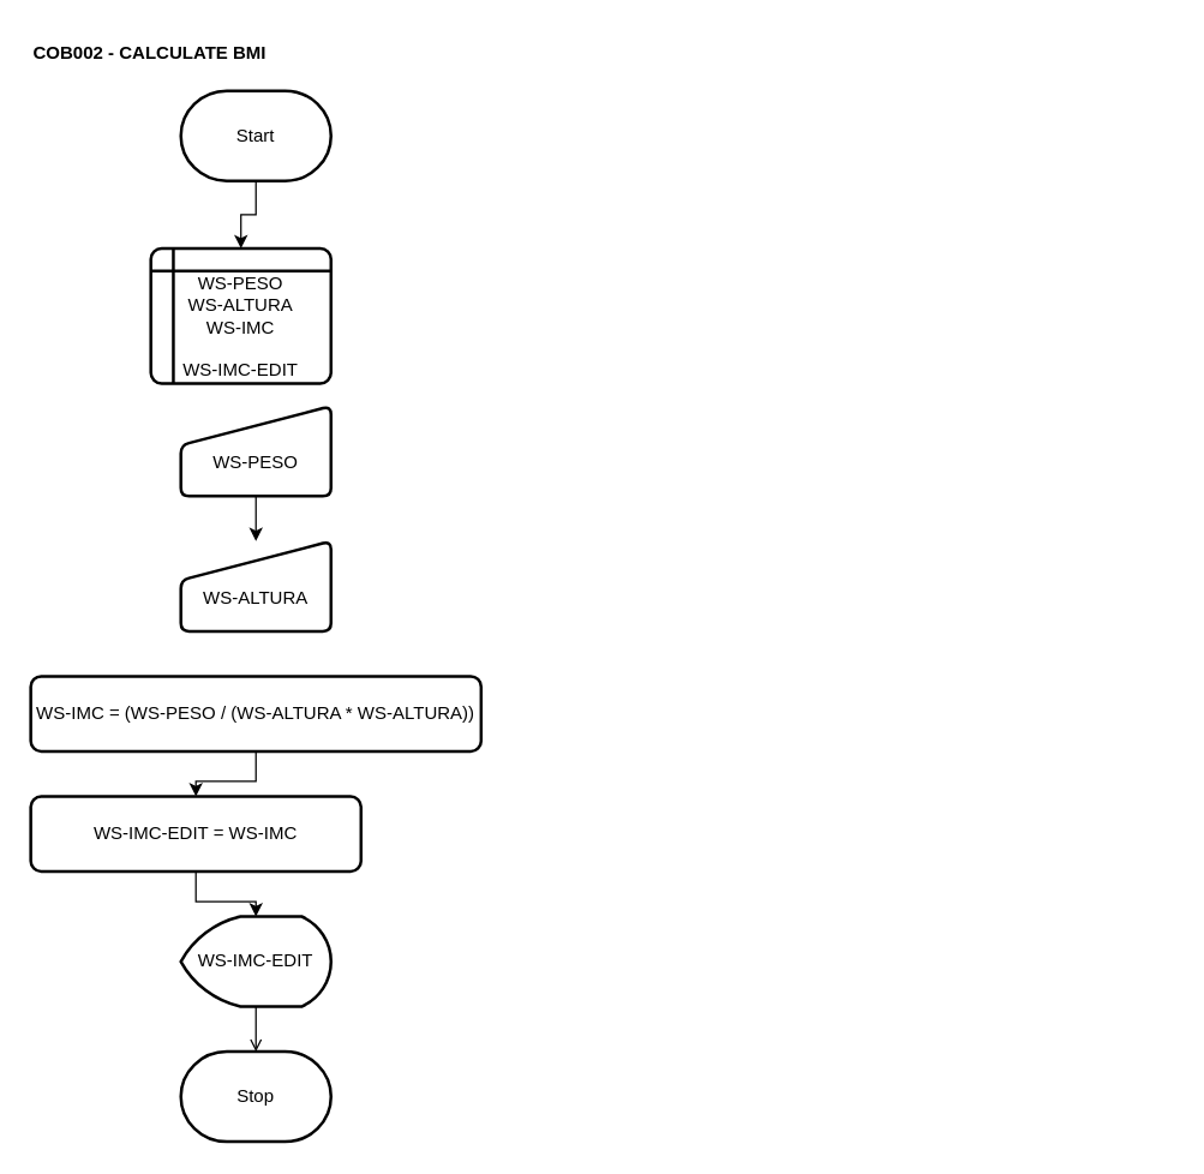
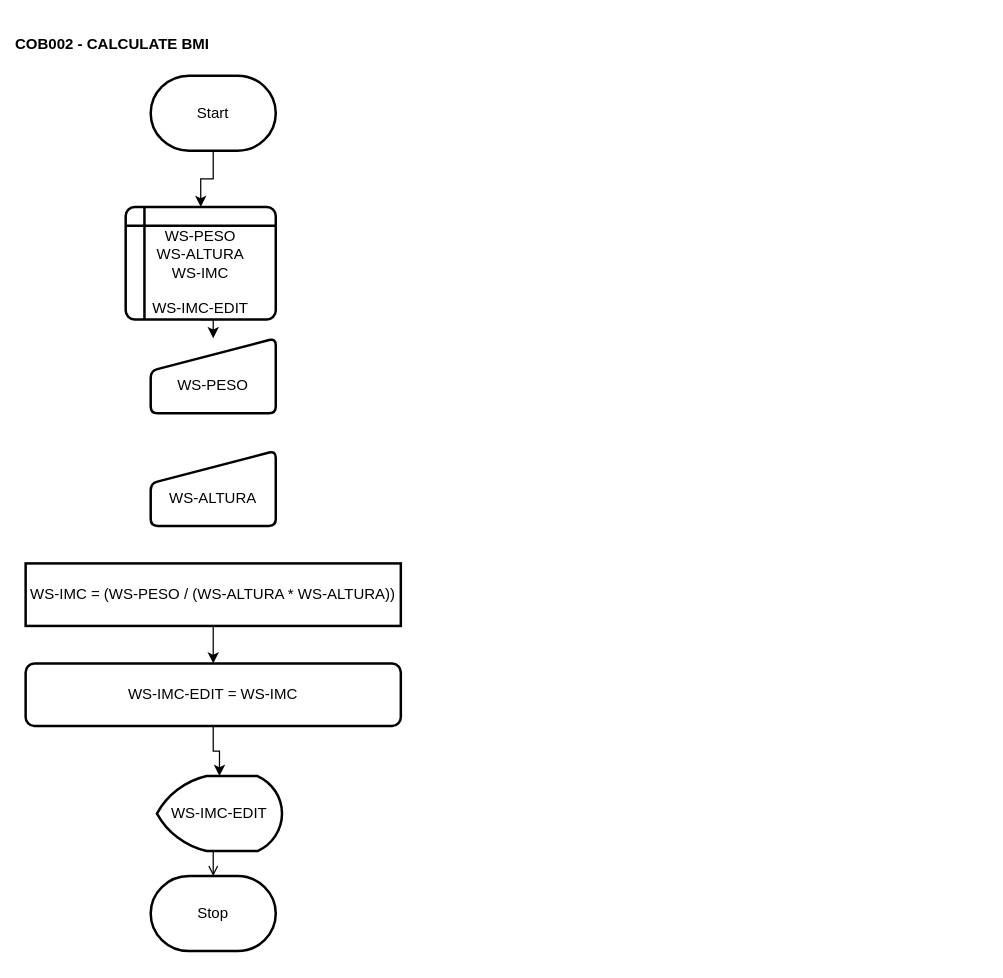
- <mxCell id="2" value="COB002 -&amp;nbsp;CALCULATE BMI" style="text;html=1;align=left;verticalAlign=middle;whiteSpace=wrap;rounded=0;fontStyle=1" parent="1" vertex="1"><mxGeometry x="20" y="20" width="760" height="30" as="geometry" /></mxCell>
+ <mxCell id="2" value="COB002 -&amp;nbsp;CALCULATE BMI" style="text;html=1;align=left;verticalAlign=middle;whiteSpace=wrap;rounded=0;fontStyle=1" parent="1" vertex="1"><mxGeometry x="10" y="20" width="760" height="30" as="geometry" /></mxCell>
+ <mxCell id="6" style="edgeStyle=orthogonalEdgeStyle;rounded=0;orthogonalLoop=1;jettySize=auto;html=1;exitX=0.5;exitY=1;exitDx=0;exitDy=0;entryX=0.5;entryY=0;entryDx=0;entryDy=0;" edge="1" parent="1" source="7" target="9"><mxGeometry relative="1" as="geometry" /></mxCell>
- <mxCell id="8" style="edgeStyle=orthogonalEdgeStyle;rounded=0;orthogonalLoop=1;jettySize=auto;html=1;exitX=0.5;exitY=1;exitDx=0;exitDy=0;entryX=0.5;entryY=0;entryDx=0;entryDy=0;" edge="1" parent="1" source="9" target="10"><mxGeometry relative="1" as="geometry" /></mxCell>
- <mxCell id="12" value="WS-IMC = (WS-PESO / (WS-ALTURA * WS-ALTURA))" style="rounded=1;whiteSpace=wrap;html=1;absoluteArcSize=1;arcSize=14;strokeWidth=2;" vertex="1" parent="1"><mxGeometry x="20" y="450" width="300" height="50" as="geometry" /></mxCell>
+ <mxCell id="12" value="WS-IMC = (WS-PESO / (WS-ALTURA * WS-ALTURA))" style="whiteSpace=wrap;html=1;absoluteArcSize=1;arcSize=14;strokeWidth=2;rounded=0;" vertex="1" parent="1"><mxGeometry x="20" y="450" width="300" height="50" as="geometry" /></mxCell>
- <mxCell id="14" value="WS-IMC-EDIT =&amp;nbsp;WS-IMC" style="rounded=1;whiteSpace=wrap;html=1;absoluteArcSize=1;arcSize=14;strokeWidth=2;" vertex="1" parent="1"><mxGeometry x="20" y="530" width="220" height="50" as="geometry" /></mxCell>
+ <mxCell id="14" value="WS-IMC-EDIT =&amp;nbsp;WS-IMC" style="rounded=1;whiteSpace=wrap;html=1;absoluteArcSize=1;arcSize=14;strokeWidth=2;" vertex="1" parent="1"><mxGeometry x="20" y="530" width="300" height="50" as="geometry" /></mxCell>
- <mxCell id="13" value="WS-IMC-EDIT" style="strokeWidth=2;html=1;shape=mxgraph.flowchart.display;whiteSpace=wrap;" vertex="1" parent="1"><mxGeometry x="120" y="610" width="100" height="60" as="geometry" /></mxCell>
+ <mxCell id="13" value="WS-IMC-EDIT" style="strokeWidth=2;html=1;shape=mxgraph.flowchart.display;whiteSpace=wrap;" vertex="1" parent="1"><mxGeometry x="125" y="620" width="100" height="60" as="geometry" /></mxCell>
